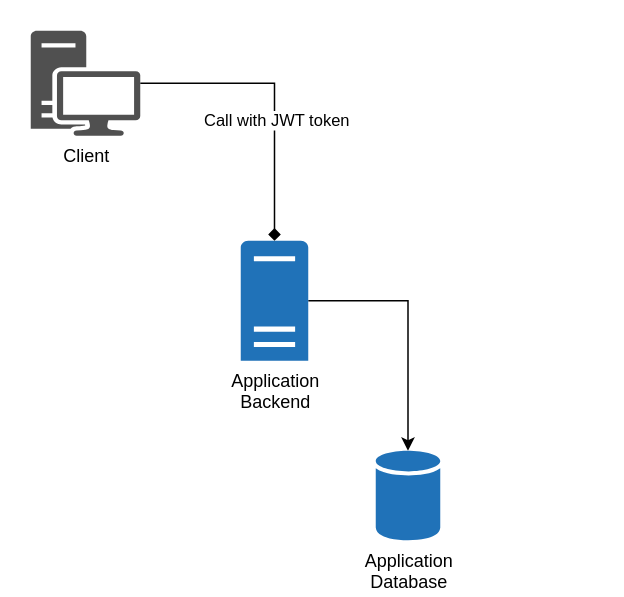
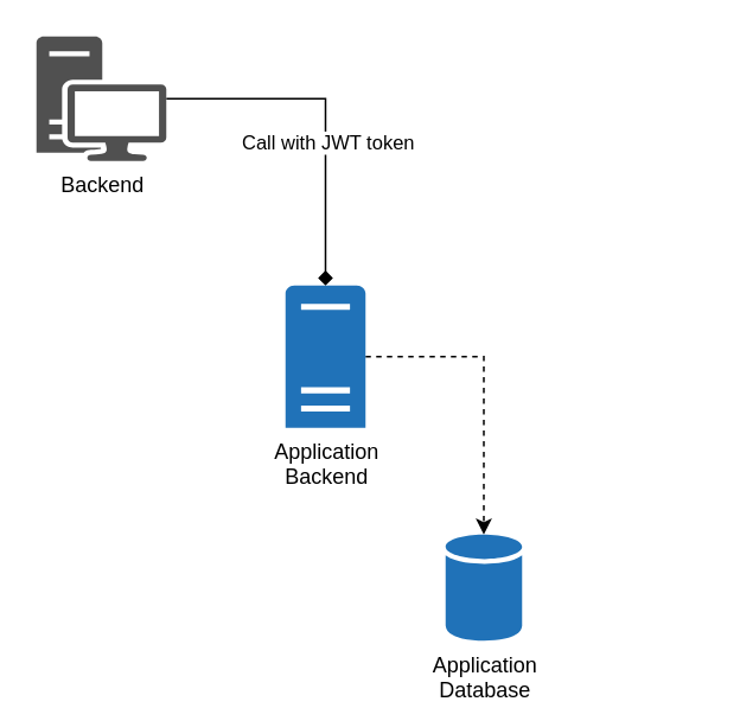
- <mxCell id="8" value="&lt;div&gt;Client&lt;/div&gt;&lt;div&gt;&lt;br&gt;&lt;/div&gt;" style="pointerEvents=1;shadow=0;dashed=0;html=1;strokeColor=none;fillColor=#505050;labelPosition=center;verticalLabelPosition=bottom;verticalAlign=top;outlineConnect=0;align=center;shape=mxgraph.office.devices.workstation;" vertex="1" parent="1"><mxGeometry x="20" y="20" width="73" height="70" as="geometry" /></mxCell>
+ <mxCell id="8" value="&lt;div&gt;Backend&lt;/div&gt;&lt;div&gt;&lt;br&gt;&lt;/div&gt;" style="pointerEvents=1;shadow=0;dashed=0;html=1;strokeColor=none;fillColor=#505050;labelPosition=center;verticalLabelPosition=bottom;verticalAlign=top;outlineConnect=0;align=center;shape=mxgraph.office.devices.workstation;" vertex="1" parent="1"><mxGeometry x="20" y="20" width="73" height="70" as="geometry" /></mxCell>
- <mxCell id="3" style="edgeStyle=orthogonalEdgeStyle;rounded=0;orthogonalLoop=1;jettySize=auto;html=1;" edge="1" parent="1" source="4" target="5"><mxGeometry relative="1" as="geometry" /></mxCell>
+ <mxCell id="3" style="edgeStyle=orthogonalEdgeStyle;rounded=0;orthogonalLoop=1;jettySize=auto;html=1;dashed=1;" edge="1" parent="1" source="4" target="5"><mxGeometry relative="1" as="geometry" /></mxCell>
